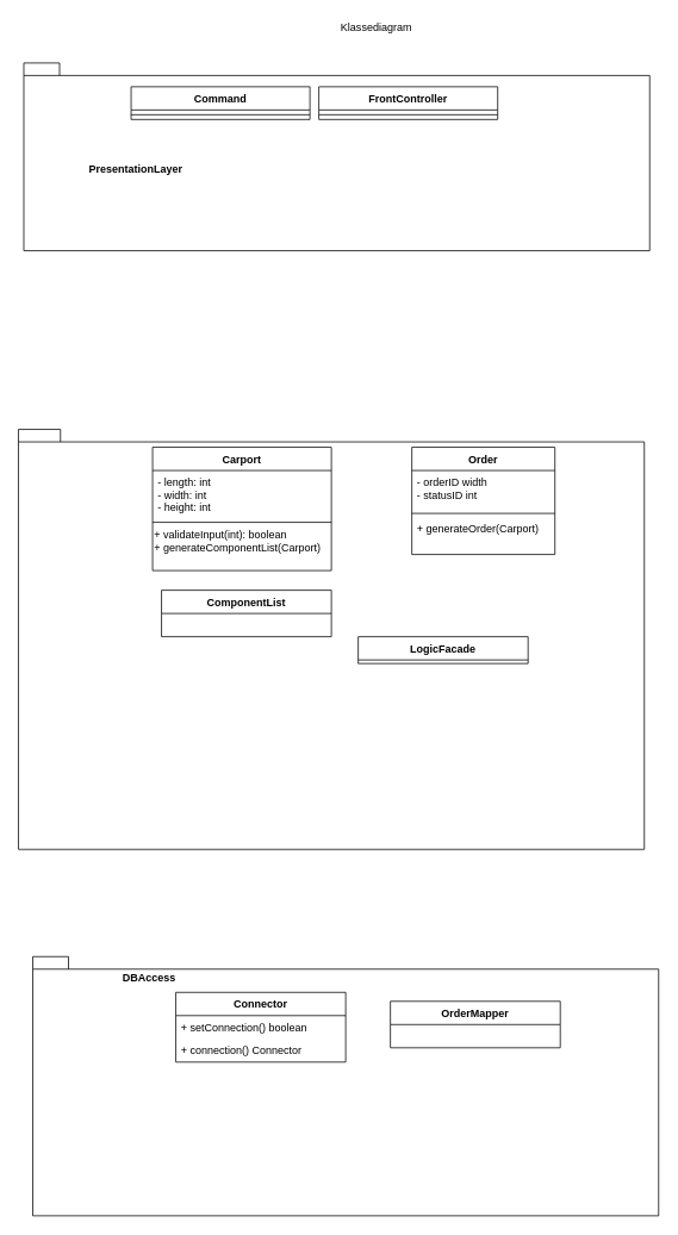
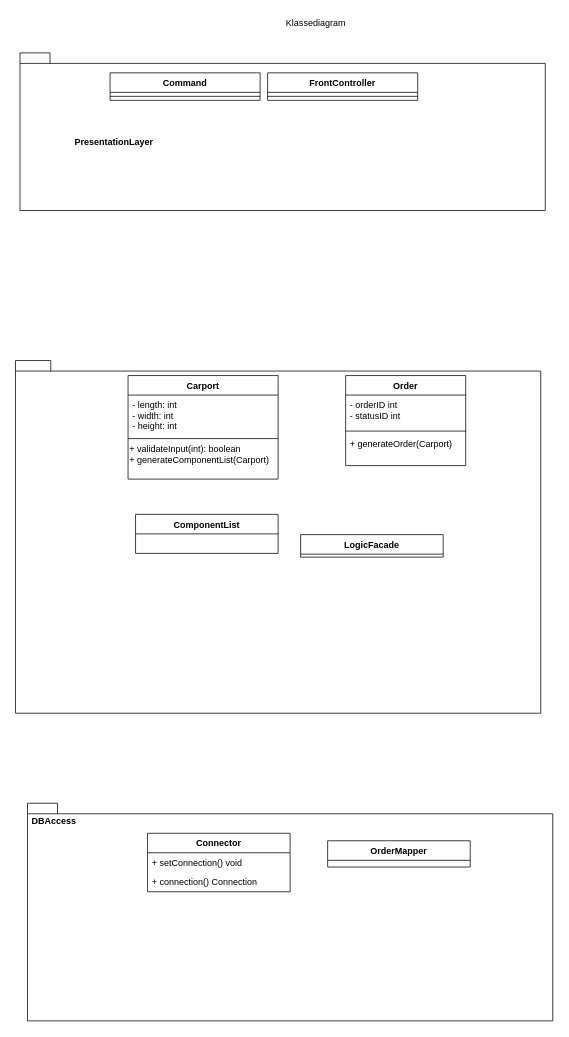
- <mxCell id="20" value="- orderID width&#10;- statusID int" style="text;strokeColor=none;fillColor=none;align=left;verticalAlign=top;spacingLeft=4;spacingRight=4;overflow=hidden;rotatable=0;points=[[0,0.5],[1,0.5]];portConstraint=eastwest;" vertex="1" parent="19"><mxGeometry y="26" width="160" height="44" as="geometry" /></mxCell>
+ <mxCell id="20" value="- orderID int&#10;- statusID int" style="text;strokeColor=none;fillColor=none;align=left;verticalAlign=top;spacingLeft=4;spacingRight=4;overflow=hidden;rotatable=0;points=[[0,0.5],[1,0.5]];portConstraint=eastwest;" vertex="1" parent="19"><mxGeometry y="26" width="160" height="44" as="geometry" /></mxCell>
- <mxCell id="23" value="ComponentList" style="swimlane;fontStyle=1;align=center;verticalAlign=top;childLayout=stackLayout;horizontal=1;startSize=26;horizontalStack=0;resizeParent=1;resizeParentMax=0;resizeLast=0;collapsible=1;marginBottom=0;fontSize=12;" vertex="1" parent="14"><mxGeometry x="160" y="180" width="190" height="52" as="geometry" /></mxCell>
+ <mxCell id="23" value="ComponentList" style="swimlane;fontStyle=1;align=center;verticalAlign=top;childLayout=stackLayout;horizontal=1;startSize=26;horizontalStack=0;resizeParent=1;resizeParentMax=0;resizeLast=0;collapsible=1;marginBottom=0;fontSize=12;" vertex="1" parent="14"><mxGeometry x="160" y="205" width="190" height="52" as="geometry" /></mxCell>
- <mxCell id="3" value="&lt;b&gt;DBAccess&lt;/b&gt;" style="text;html=1;align=center;verticalAlign=middle;resizable=0;points=[];autosize=1;fontSize=12;" vertex="1" parent="2"><mxGeometry x="95" y="14" width="70" height="20" as="geometry" /></mxCell>
+ <mxCell id="3" value="&lt;b&gt;DBAccess&lt;/b&gt;" style="text;html=1;align=center;verticalAlign=middle;resizable=0;points=[];autosize=1;fontSize=12;" vertex="1" parent="2"><mxGeometry y="14" width="70" height="20" as="geometry" /></mxCell>
- <mxCell id="4" value="OrderMapper" style="swimlane;fontStyle=1;align=center;verticalAlign=top;childLayout=stackLayout;horizontal=1;startSize=26;horizontalStack=0;resizeParent=1;resizeParentMax=0;resizeLast=0;collapsible=1;marginBottom=0;fontSize=12;" vertex="1" parent="2"><mxGeometry x="400" y="50" width="190" height="52" as="geometry" /></mxCell>
+ <mxCell id="4" value="OrderMapper" style="swimlane;fontStyle=1;align=center;verticalAlign=top;childLayout=stackLayout;horizontal=1;startSize=26;horizontalStack=0;resizeParent=1;resizeParentMax=0;resizeLast=0;collapsible=1;marginBottom=0;fontSize=12;" vertex="1" parent="2"><mxGeometry x="400" y="50" width="190" height="35" as="geometry" /></mxCell>
- <mxCell id="6" value="+ setConnection() boolean" style="text;strokeColor=none;fillColor=none;align=left;verticalAlign=top;spacingLeft=4;spacingRight=4;overflow=hidden;rotatable=0;points=[[0,0.5],[1,0.5]];portConstraint=eastwest;" vertex="1" parent="5"><mxGeometry y="26" width="190" height="26" as="geometry" /></mxCell>
+ <mxCell id="6" value="+ setConnection() void" style="text;strokeColor=none;fillColor=none;align=left;verticalAlign=top;spacingLeft=4;spacingRight=4;overflow=hidden;rotatable=0;points=[[0,0.5],[1,0.5]];portConstraint=eastwest;" vertex="1" parent="5"><mxGeometry y="26" width="190" height="26" as="geometry" /></mxCell>
- <mxCell id="7" value="+ connection() Connector" style="text;strokeColor=none;fillColor=none;align=left;verticalAlign=top;spacingLeft=4;spacingRight=4;overflow=hidden;rotatable=0;points=[[0,0.5],[1,0.5]];portConstraint=eastwest;" vertex="1" parent="5"><mxGeometry y="52" width="190" height="26" as="geometry" /></mxCell>
+ <mxCell id="7" value="+ connection() Connection" style="text;strokeColor=none;fillColor=none;align=left;verticalAlign=top;spacingLeft=4;spacingRight=4;overflow=hidden;rotatable=0;points=[[0,0.5],[1,0.5]];portConstraint=eastwest;" vertex="1" parent="5"><mxGeometry y="52" width="190" height="26" as="geometry" /></mxCell>
